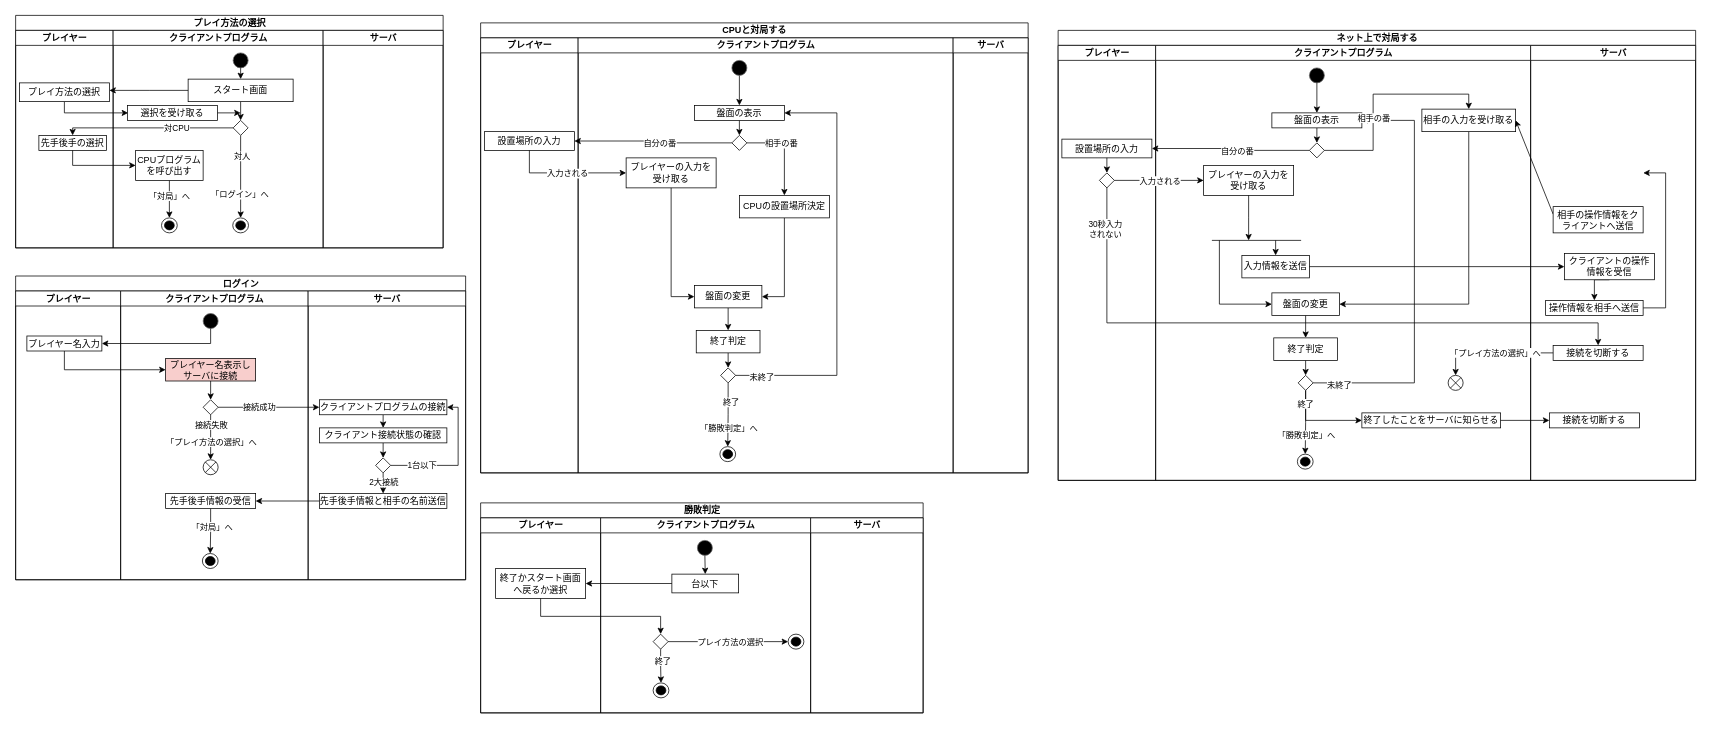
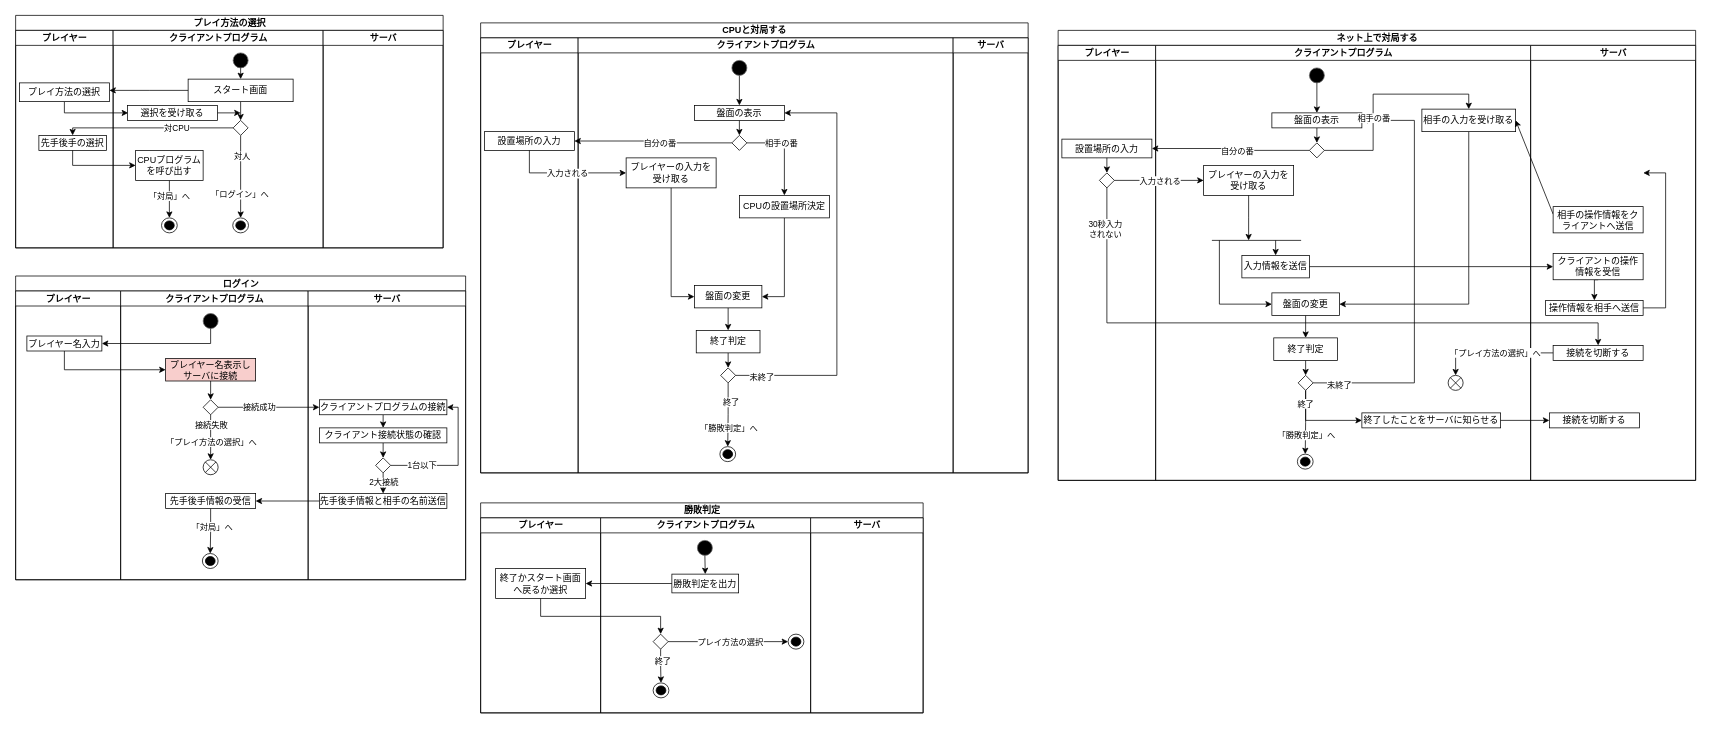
- <mxCell id="151" value="クライアントの操作情報を受信" style="rounded=0;whiteSpace=wrap;html=1;" vertex="1" parent="147"><mxGeometry x="45" y="277.5" width="120" height="35" as="geometry" /></mxCell>
+ <mxCell id="151" value="クライアントの操作情報を受信" style="rounded=0;whiteSpace=wrap;html=1;" vertex="1" parent="147"><mxGeometry x="30" y="277.5" width="120" height="35" as="geometry" /></mxCell>
- <mxCell id="96" value="台以下" style="rounded=0;whiteSpace=wrap;html=1;" parent="95" vertex="1"><mxGeometry x="95" y="75" width="89" height="25" as="geometry" /></mxCell>
+ <mxCell id="96" value="勝敗判定を出力" style="rounded=0;whiteSpace=wrap;html=1;" parent="95" vertex="1"><mxGeometry x="95" y="75" width="89" height="25" as="geometry" /></mxCell>
